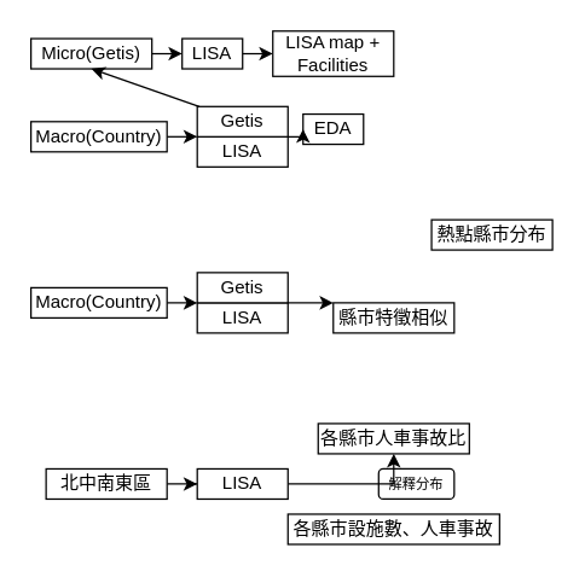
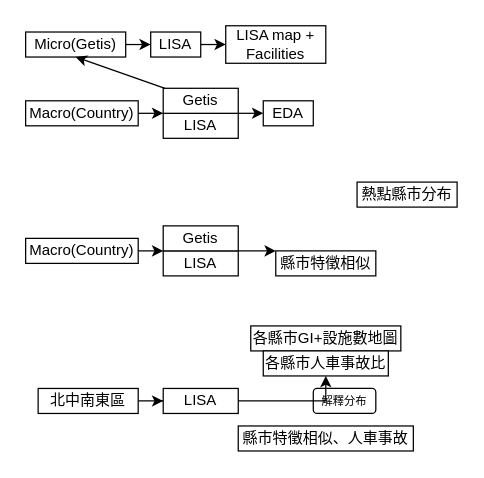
- <mxCell id="8" value="EDA" style="rounded=0;whiteSpace=wrap;html=1;" parent="1" vertex="1"><mxGeometry x="200" y="75" width="40" height="20" as="geometry" /></mxCell>
+ <mxCell id="8" value="EDA" style="rounded=0;whiteSpace=wrap;html=1;" parent="1" vertex="1"><mxGeometry x="210" y="80" width="40" height="20" as="geometry" /></mxCell>
+ <mxCell id="26" value="各縣市GI+設施數地圖" style="rounded=0;whiteSpace=wrap;html=1;movable=1;resizable=1;rotatable=1;deletable=1;editable=1;locked=0;connectable=1;" vertex="1" parent="1"><mxGeometry x="200" y="260" width="120" height="20" as="geometry" /></mxCell>
- <mxCell id="27" value="各縣市設施數、人車事故" style="rounded=0;whiteSpace=wrap;html=1;movable=1;resizable=1;rotatable=1;deletable=1;editable=1;locked=0;connectable=1;" vertex="1" parent="1"><mxGeometry x="190" y="340" width="140" height="20" as="geometry" /></mxCell>
+ <mxCell id="27" value="縣市特徵相似、人車事故" style="rounded=0;whiteSpace=wrap;html=1;movable=1;resizable=1;rotatable=1;deletable=1;editable=1;locked=0;connectable=1;" vertex="1" parent="1"><mxGeometry x="190" y="340" width="140" height="20" as="geometry" /></mxCell>
